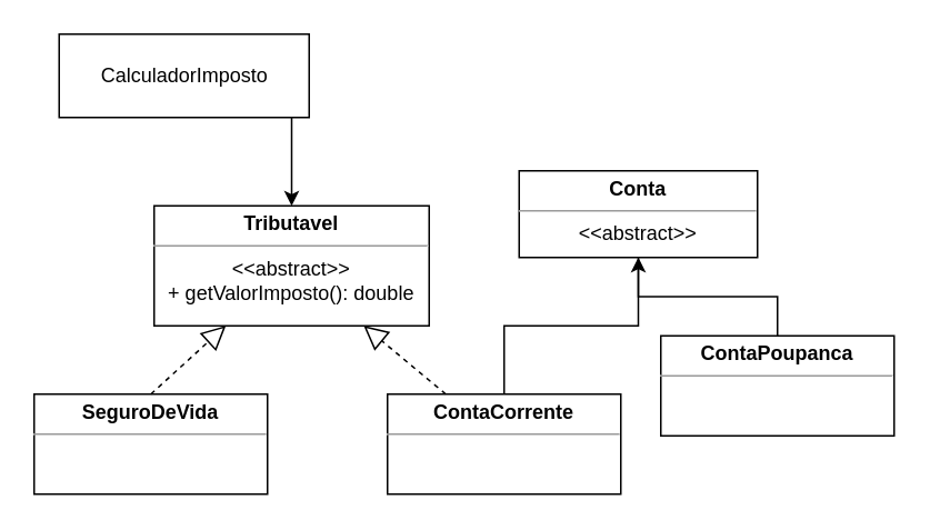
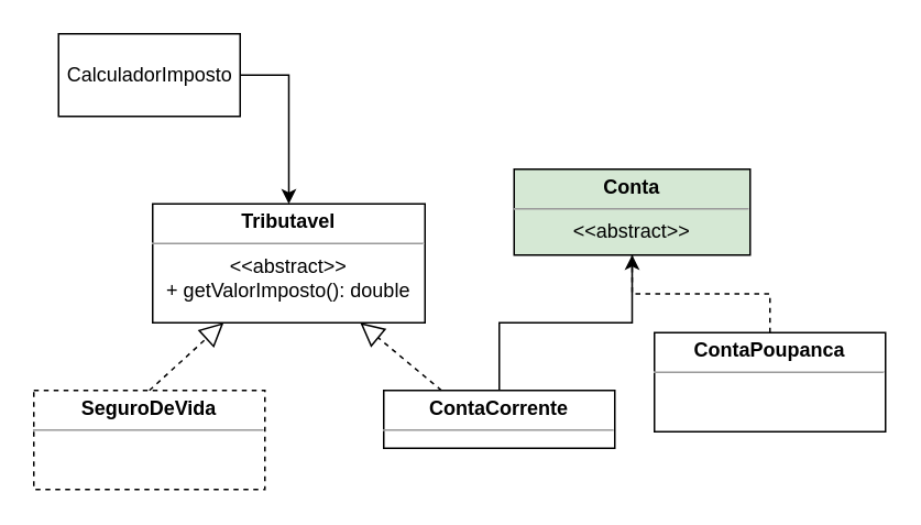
- <mxCell id="8" value="CalculadorImposto" style="html=1;" vertex="1" parent="1"><mxGeometry x="35" y="20" width="150" height="50" as="geometry" /></mxCell>
+ <mxCell id="8" value="CalculadorImposto" style="html=1;" vertex="1" parent="1"><mxGeometry x="35" y="20" width="110" height="50" as="geometry" /></mxCell>
- <mxCell id="2" value="&lt;p style=&quot;margin:0px;margin-top:4px;text-align:center;&quot;&gt;&lt;b&gt;Conta&lt;/b&gt;&lt;/p&gt;&lt;hr size=&quot;1&quot;&gt;&lt;div style=&quot;text-align: center; height: 2px;&quot;&gt;&amp;lt;&amp;lt;abstract&amp;gt;&amp;gt;&lt;/div&gt;" style="verticalAlign=top;align=left;overflow=fill;fontSize=12;fontFamily=Helvetica;html=1;" vertex="1" parent="1"><mxGeometry x="311" y="102" width="143" height="52" as="geometry" /></mxCell>
+ <mxCell id="2" value="&lt;p style=&quot;margin:0px;margin-top:4px;text-align:center;&quot;&gt;&lt;b&gt;Conta&lt;/b&gt;&lt;/p&gt;&lt;hr size=&quot;1&quot;&gt;&lt;div style=&quot;text-align: center; height: 2px;&quot;&gt;&amp;lt;&amp;lt;abstract&amp;gt;&amp;gt;&lt;/div&gt;" style="verticalAlign=top;align=left;overflow=fill;fontSize=12;fontFamily=Helvetica;html=1;fillColor=#d5e8d4;" vertex="1" parent="1"><mxGeometry x="311" y="102" width="143" height="52" as="geometry" /></mxCell>
- <mxCell id="3" style="edgeStyle=orthogonalEdgeStyle;rounded=0;orthogonalLoop=1;jettySize=auto;html=1;" edge="1" parent="1" source="4" target="2"><mxGeometry relative="1" as="geometry" /></mxCell>
+ <mxCell id="3" style="edgeStyle=orthogonalEdgeStyle;rounded=0;orthogonalLoop=1;jettySize=auto;html=1;dashed=1;" edge="1" parent="1" source="4" target="2"><mxGeometry relative="1" as="geometry" /></mxCell>
- <mxCell id="9" value="&lt;p style=&quot;margin:0px;margin-top:4px;text-align:center;&quot;&gt;&lt;b&gt;SeguroDeVida&lt;/b&gt;&lt;/p&gt;&lt;hr size=&quot;1&quot;&gt;&lt;div style=&quot;height:2px;&quot;&gt;&lt;/div&gt;" style="verticalAlign=top;align=left;overflow=fill;fontSize=12;fontFamily=Helvetica;html=1;" vertex="1" parent="1"><mxGeometry x="20" y="236" width="140" height="60" as="geometry" /></mxCell>
+ <mxCell id="9" value="&lt;p style=&quot;margin:0px;margin-top:4px;text-align:center;&quot;&gt;&lt;b&gt;SeguroDeVida&lt;/b&gt;&lt;/p&gt;&lt;hr size=&quot;1&quot;&gt;&lt;div style=&quot;height:2px;&quot;&gt;&lt;/div&gt;" style="verticalAlign=top;align=left;overflow=fill;fontSize=12;fontFamily=Helvetica;html=1;dashed=1;" vertex="1" parent="1"><mxGeometry x="20" y="236" width="140" height="60" as="geometry" /></mxCell>
- <mxCell id="6" value="&lt;p style=&quot;margin:0px;margin-top:4px;text-align:center;&quot;&gt;&lt;b&gt;ContaCorrente&lt;/b&gt;&lt;/p&gt;&lt;hr size=&quot;1&quot;&gt;&lt;div style=&quot;height:2px;&quot;&gt;&lt;/div&gt;" style="verticalAlign=top;align=left;overflow=fill;fontSize=12;fontFamily=Helvetica;html=1;" vertex="1" parent="1"><mxGeometry x="232" y="236" width="140" height="60" as="geometry" /></mxCell>
+ <mxCell id="6" value="&lt;p style=&quot;margin:0px;margin-top:4px;text-align:center;&quot;&gt;&lt;b&gt;ContaCorrente&lt;/b&gt;&lt;/p&gt;&lt;hr size=&quot;1&quot;&gt;&lt;div style=&quot;height:2px;&quot;&gt;&lt;/div&gt;" style="verticalAlign=top;align=left;overflow=fill;fontSize=12;fontFamily=Helvetica;html=1;" vertex="1" parent="1"><mxGeometry x="232" y="236" width="140" height="35" as="geometry" /></mxCell>
